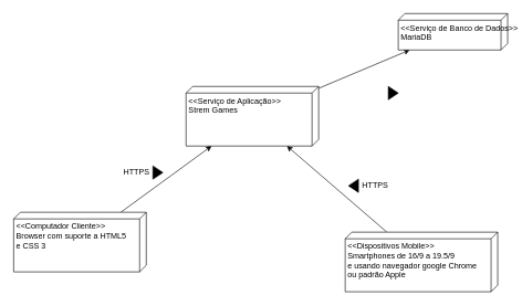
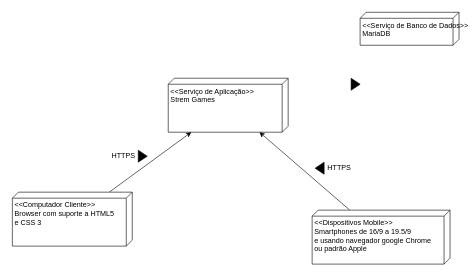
- <mxCell id="2" style="edgeStyle=none;rounded=0;orthogonalLoop=1;jettySize=auto;html=1;" edge="1" parent="1" source="3" target="4"><mxGeometry relative="1" as="geometry" /></mxCell>
